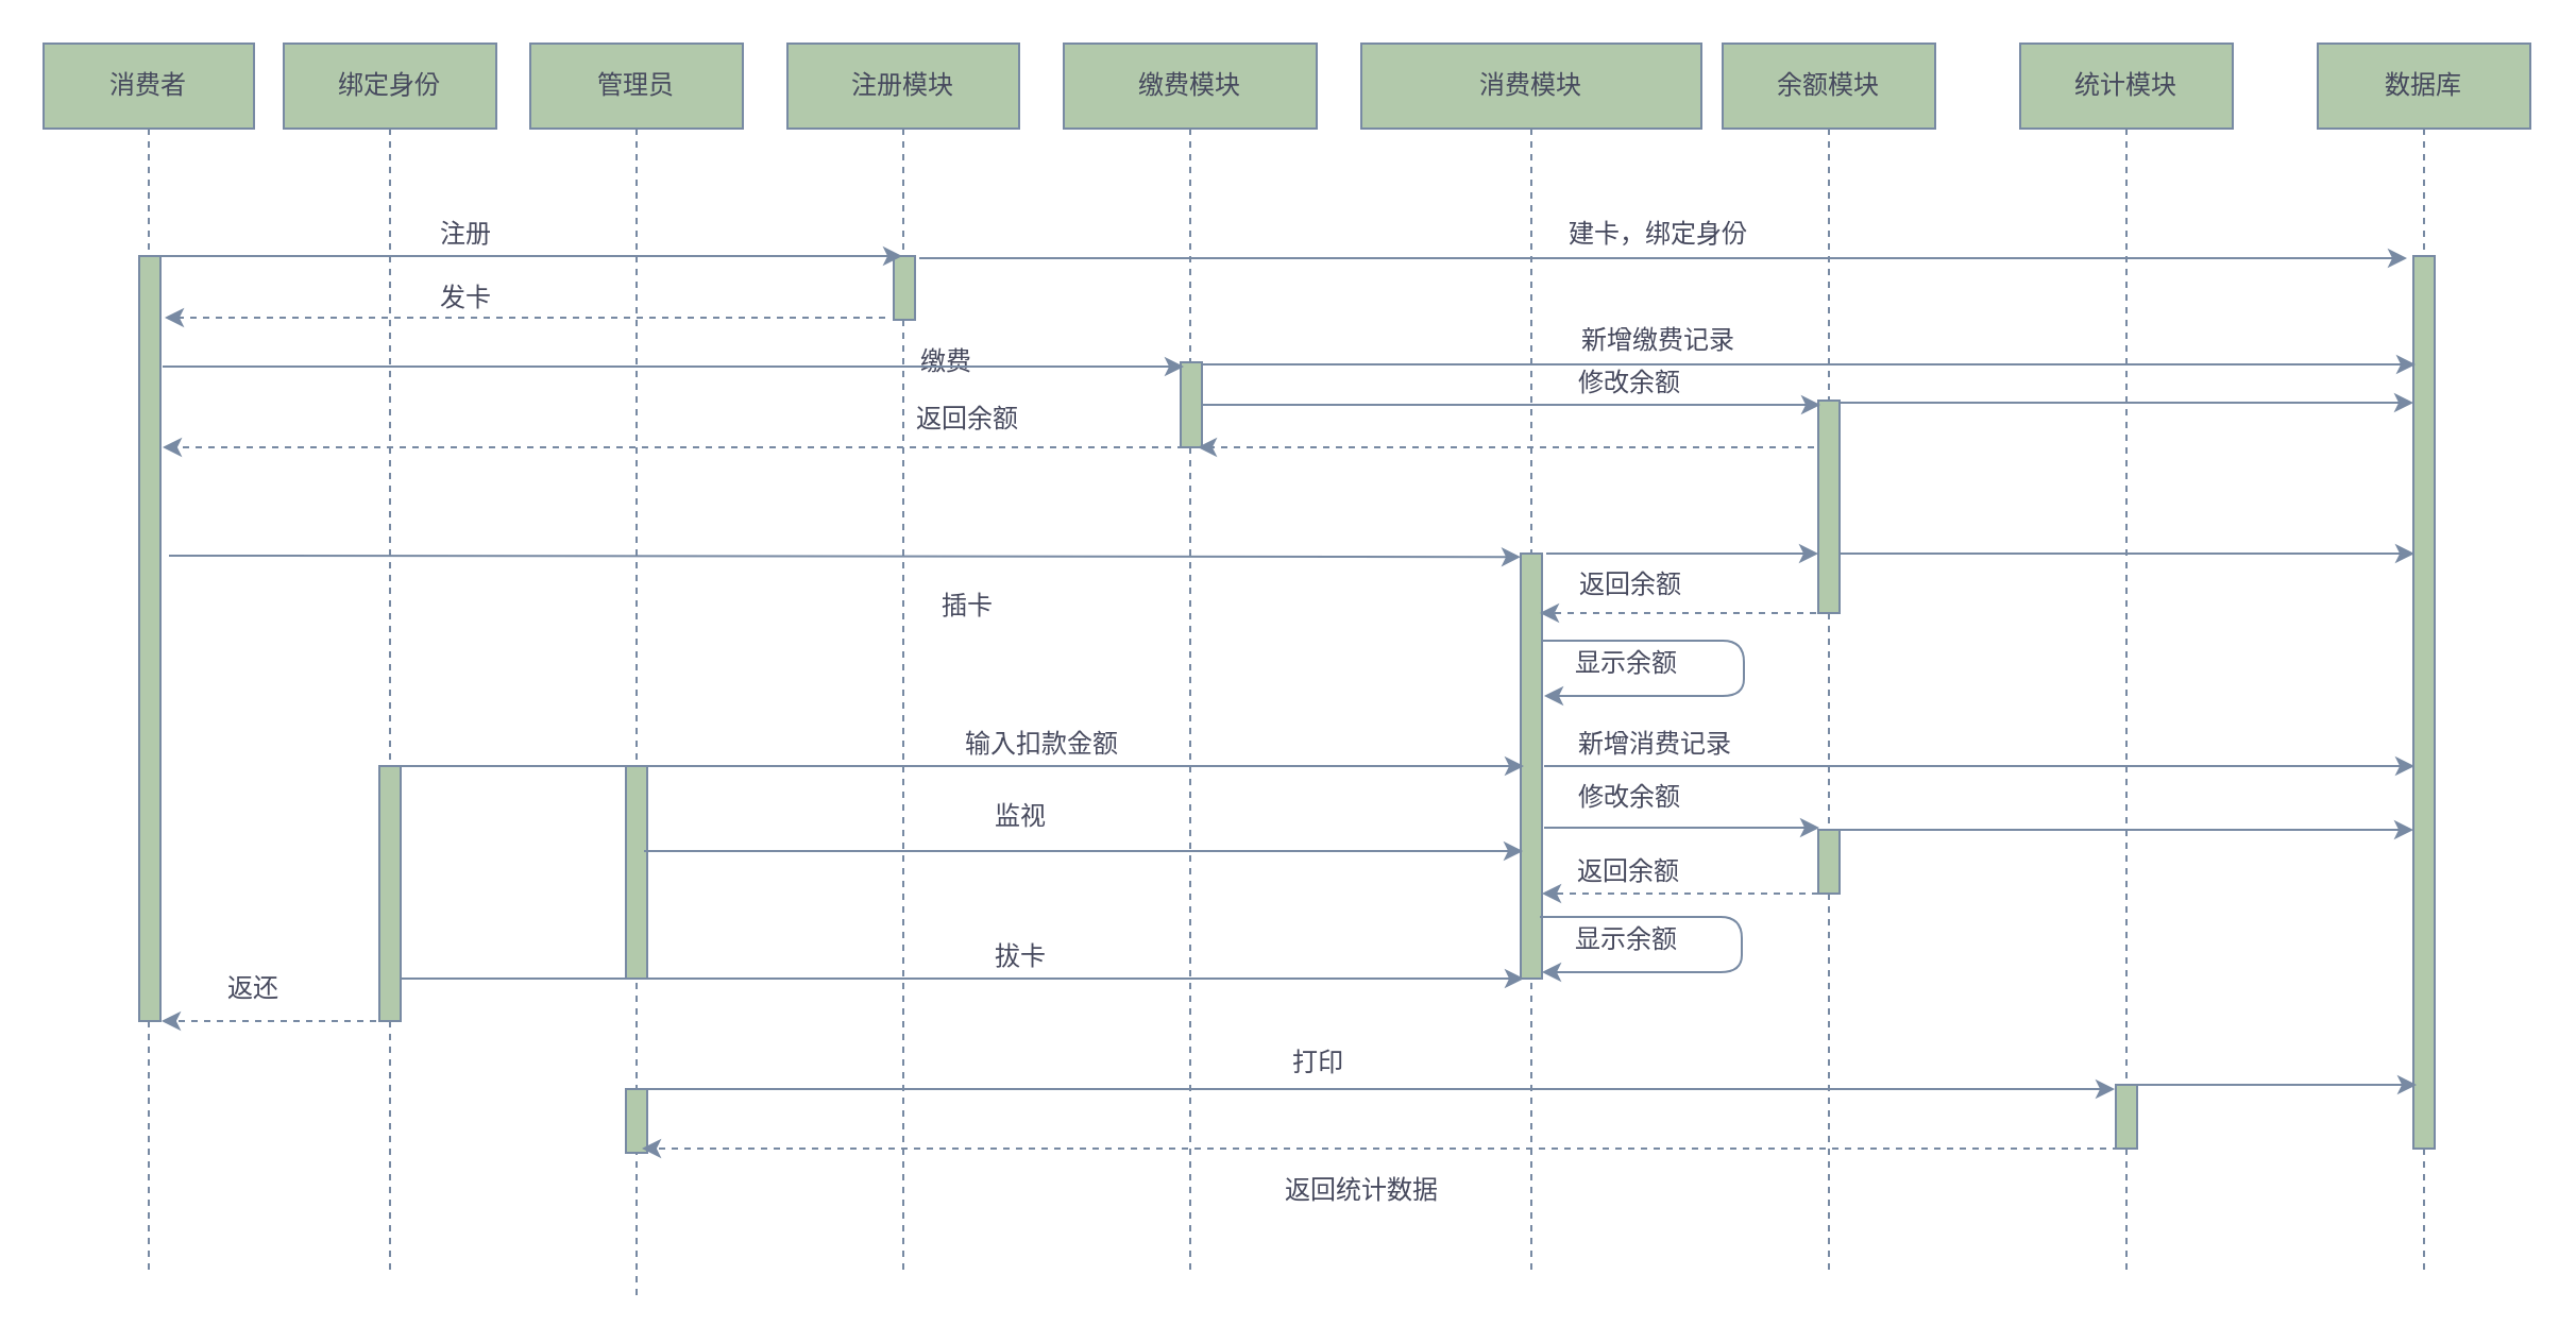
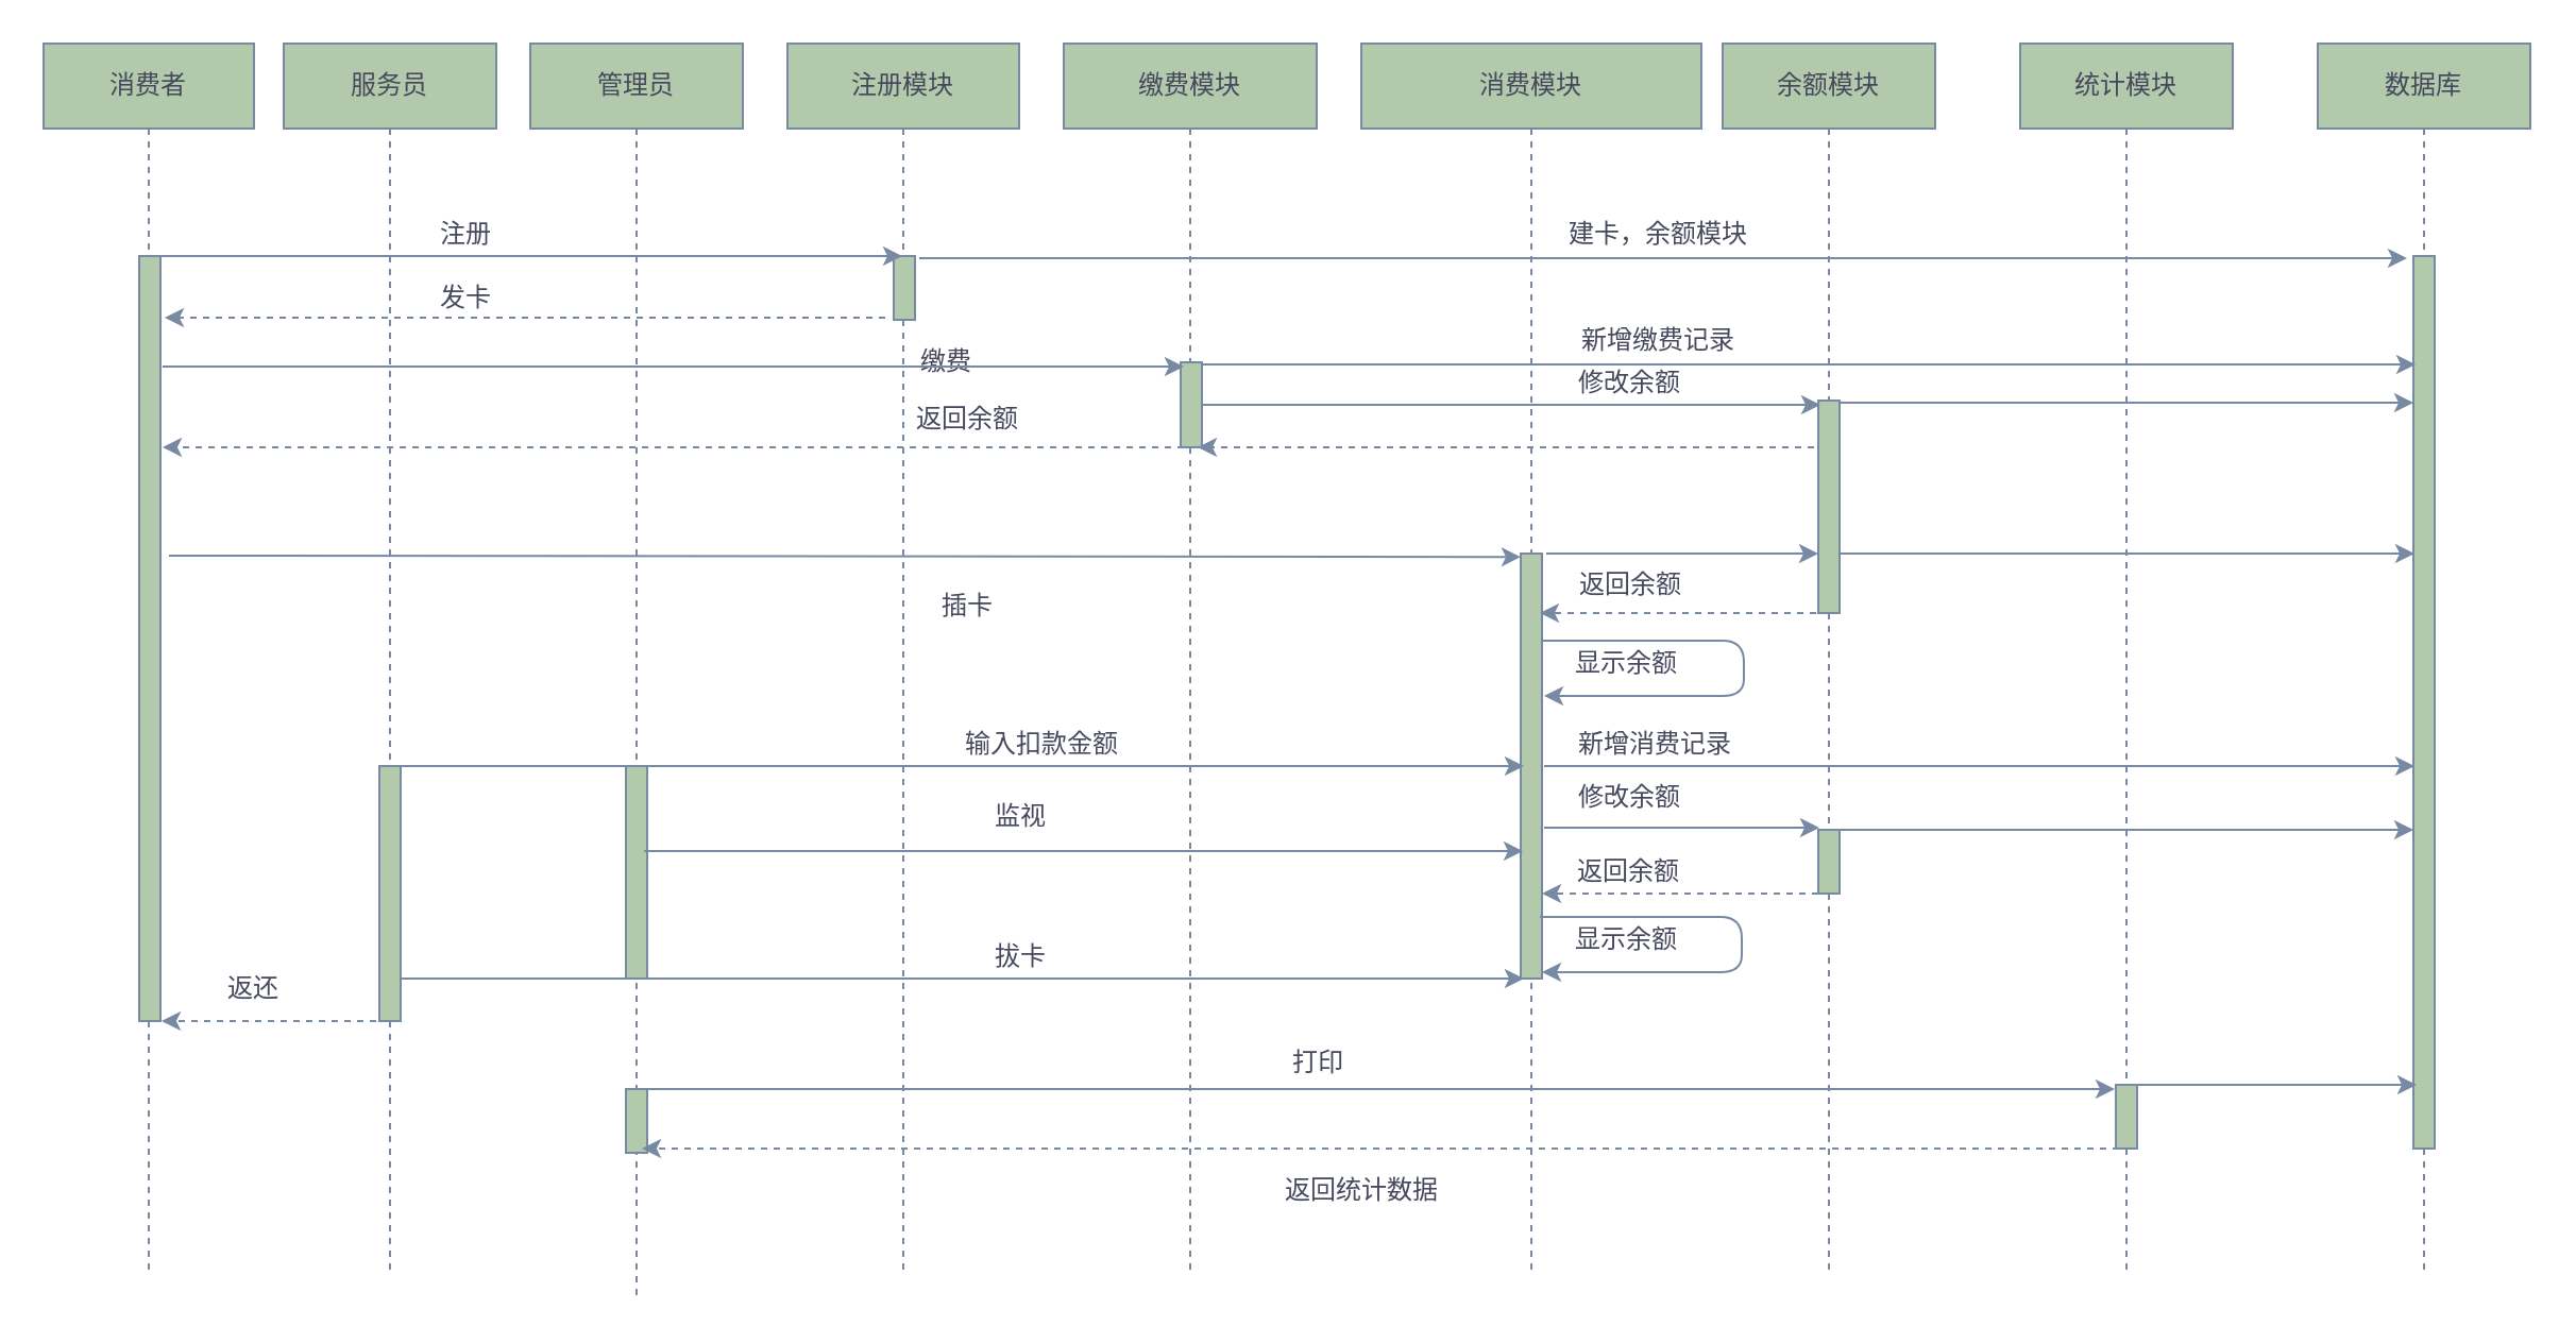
- <mxCell id="47" value="绑定身份" style="shape=umlLifeline;perimeter=lifelinePerimeter;whiteSpace=wrap;html=1;container=1;collapsible=0;recursiveResize=0;outlineConnect=0;shadow=0;comic=0;labelBackgroundColor=none;strokeWidth=1;fontFamily=Verdana;fontSize=12;align=center;fillColor=#B2C9AB;strokeColor=#788AA3;fontColor=#46495D;" vertex="1" parent="1"><mxGeometry x="133" y="20" width="100" height="580" as="geometry" /></mxCell>
+ <mxCell id="47" value="服务员" style="shape=umlLifeline;perimeter=lifelinePerimeter;whiteSpace=wrap;html=1;container=1;collapsible=0;recursiveResize=0;outlineConnect=0;shadow=0;comic=0;labelBackgroundColor=none;strokeWidth=1;fontFamily=Verdana;fontSize=12;align=center;fillColor=#B2C9AB;strokeColor=#788AA3;fontColor=#46495D;" vertex="1" parent="1"><mxGeometry x="133" y="20" width="100" height="580" as="geometry" /></mxCell>
- <mxCell id="15" value="建卡，绑定身份" style="text;html=1;strokeColor=none;fillColor=none;align=center;verticalAlign=middle;whiteSpace=wrap;fontColor=#46495D;" vertex="1" parent="14"><mxGeometry x="95" y="80" width="90" height="20" as="geometry" /></mxCell>
+ <mxCell id="15" value="建卡，余额模块" style="text;html=1;strokeColor=none;fillColor=none;align=center;verticalAlign=middle;whiteSpace=wrap;fontColor=#46495D;" vertex="1" parent="14"><mxGeometry x="95" y="80" width="90" height="20" as="geometry" /></mxCell>
